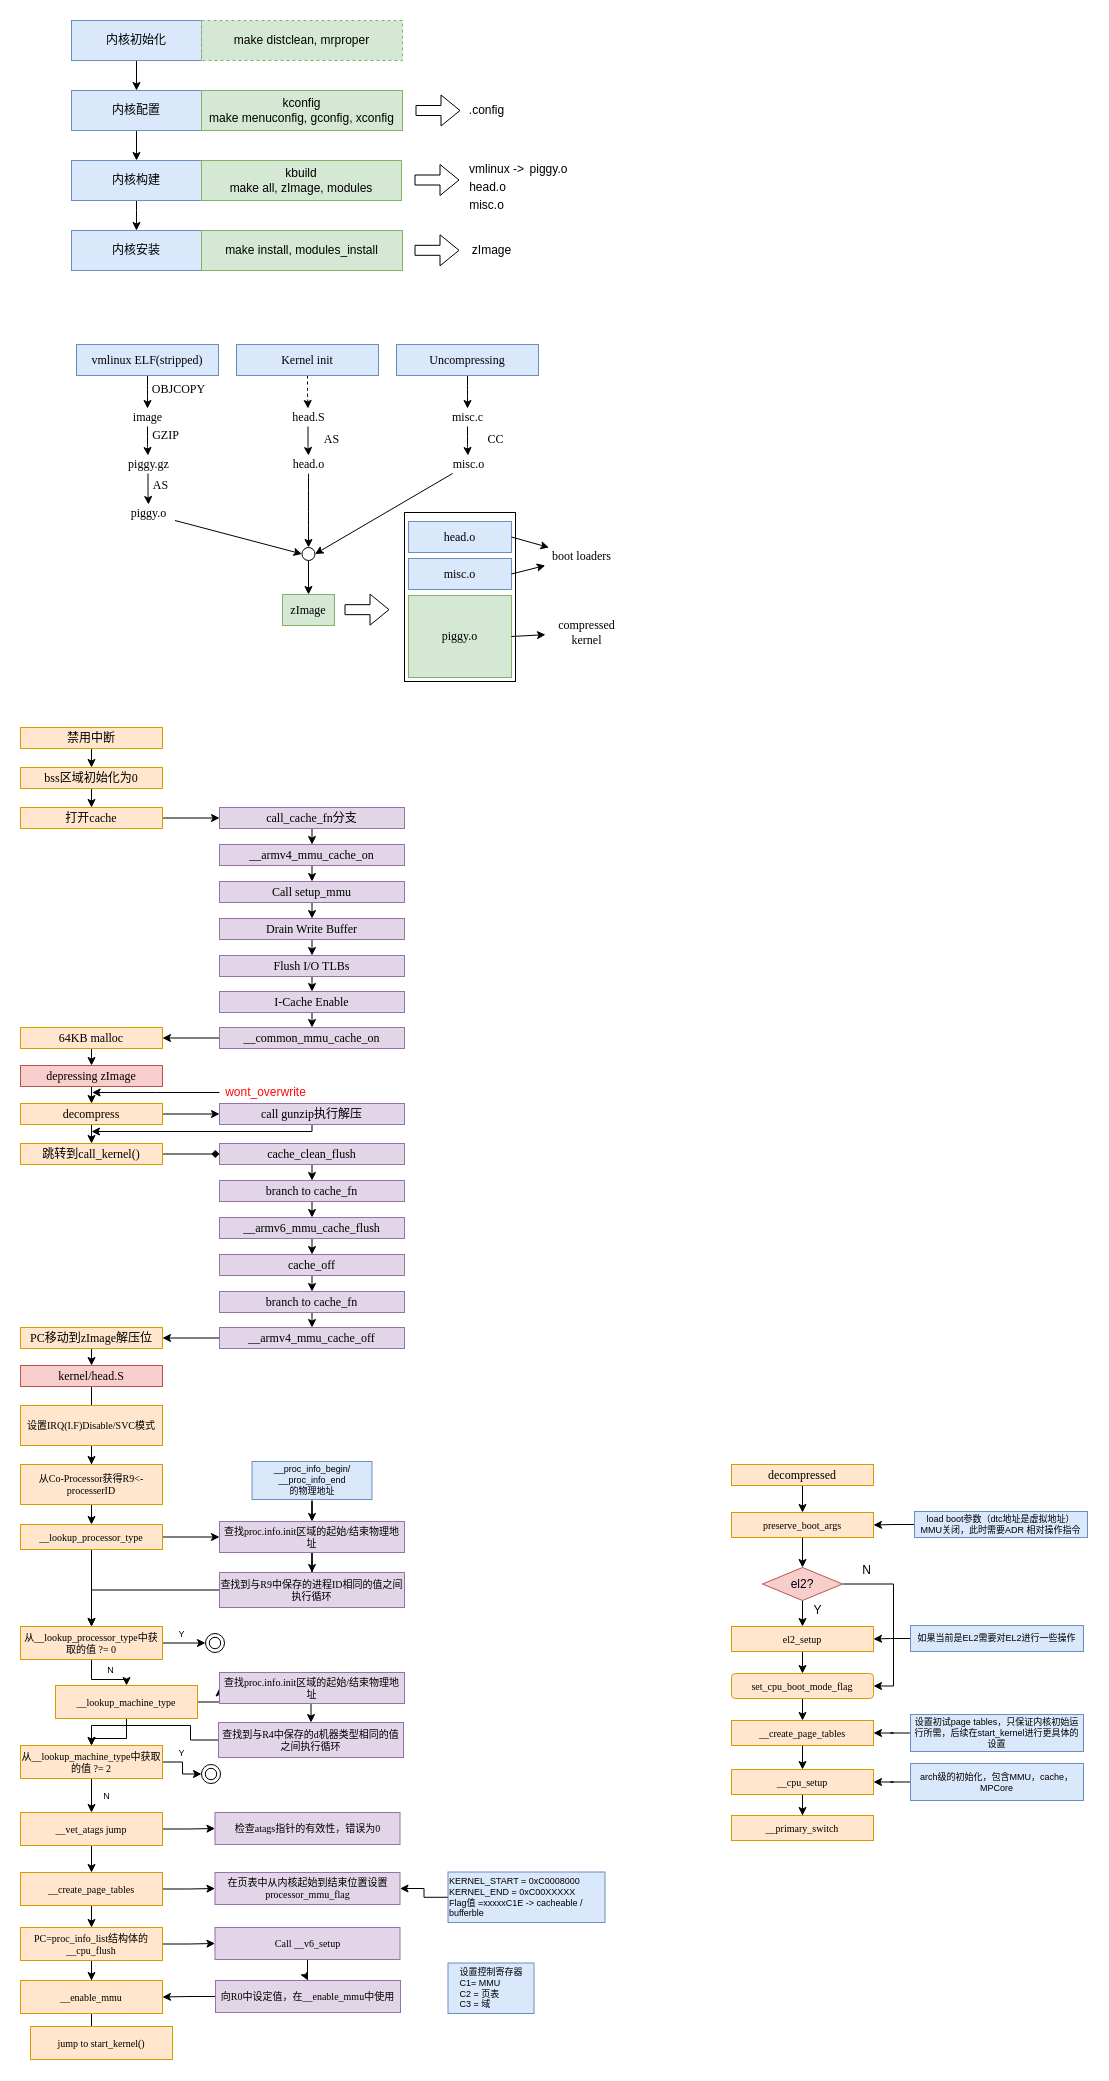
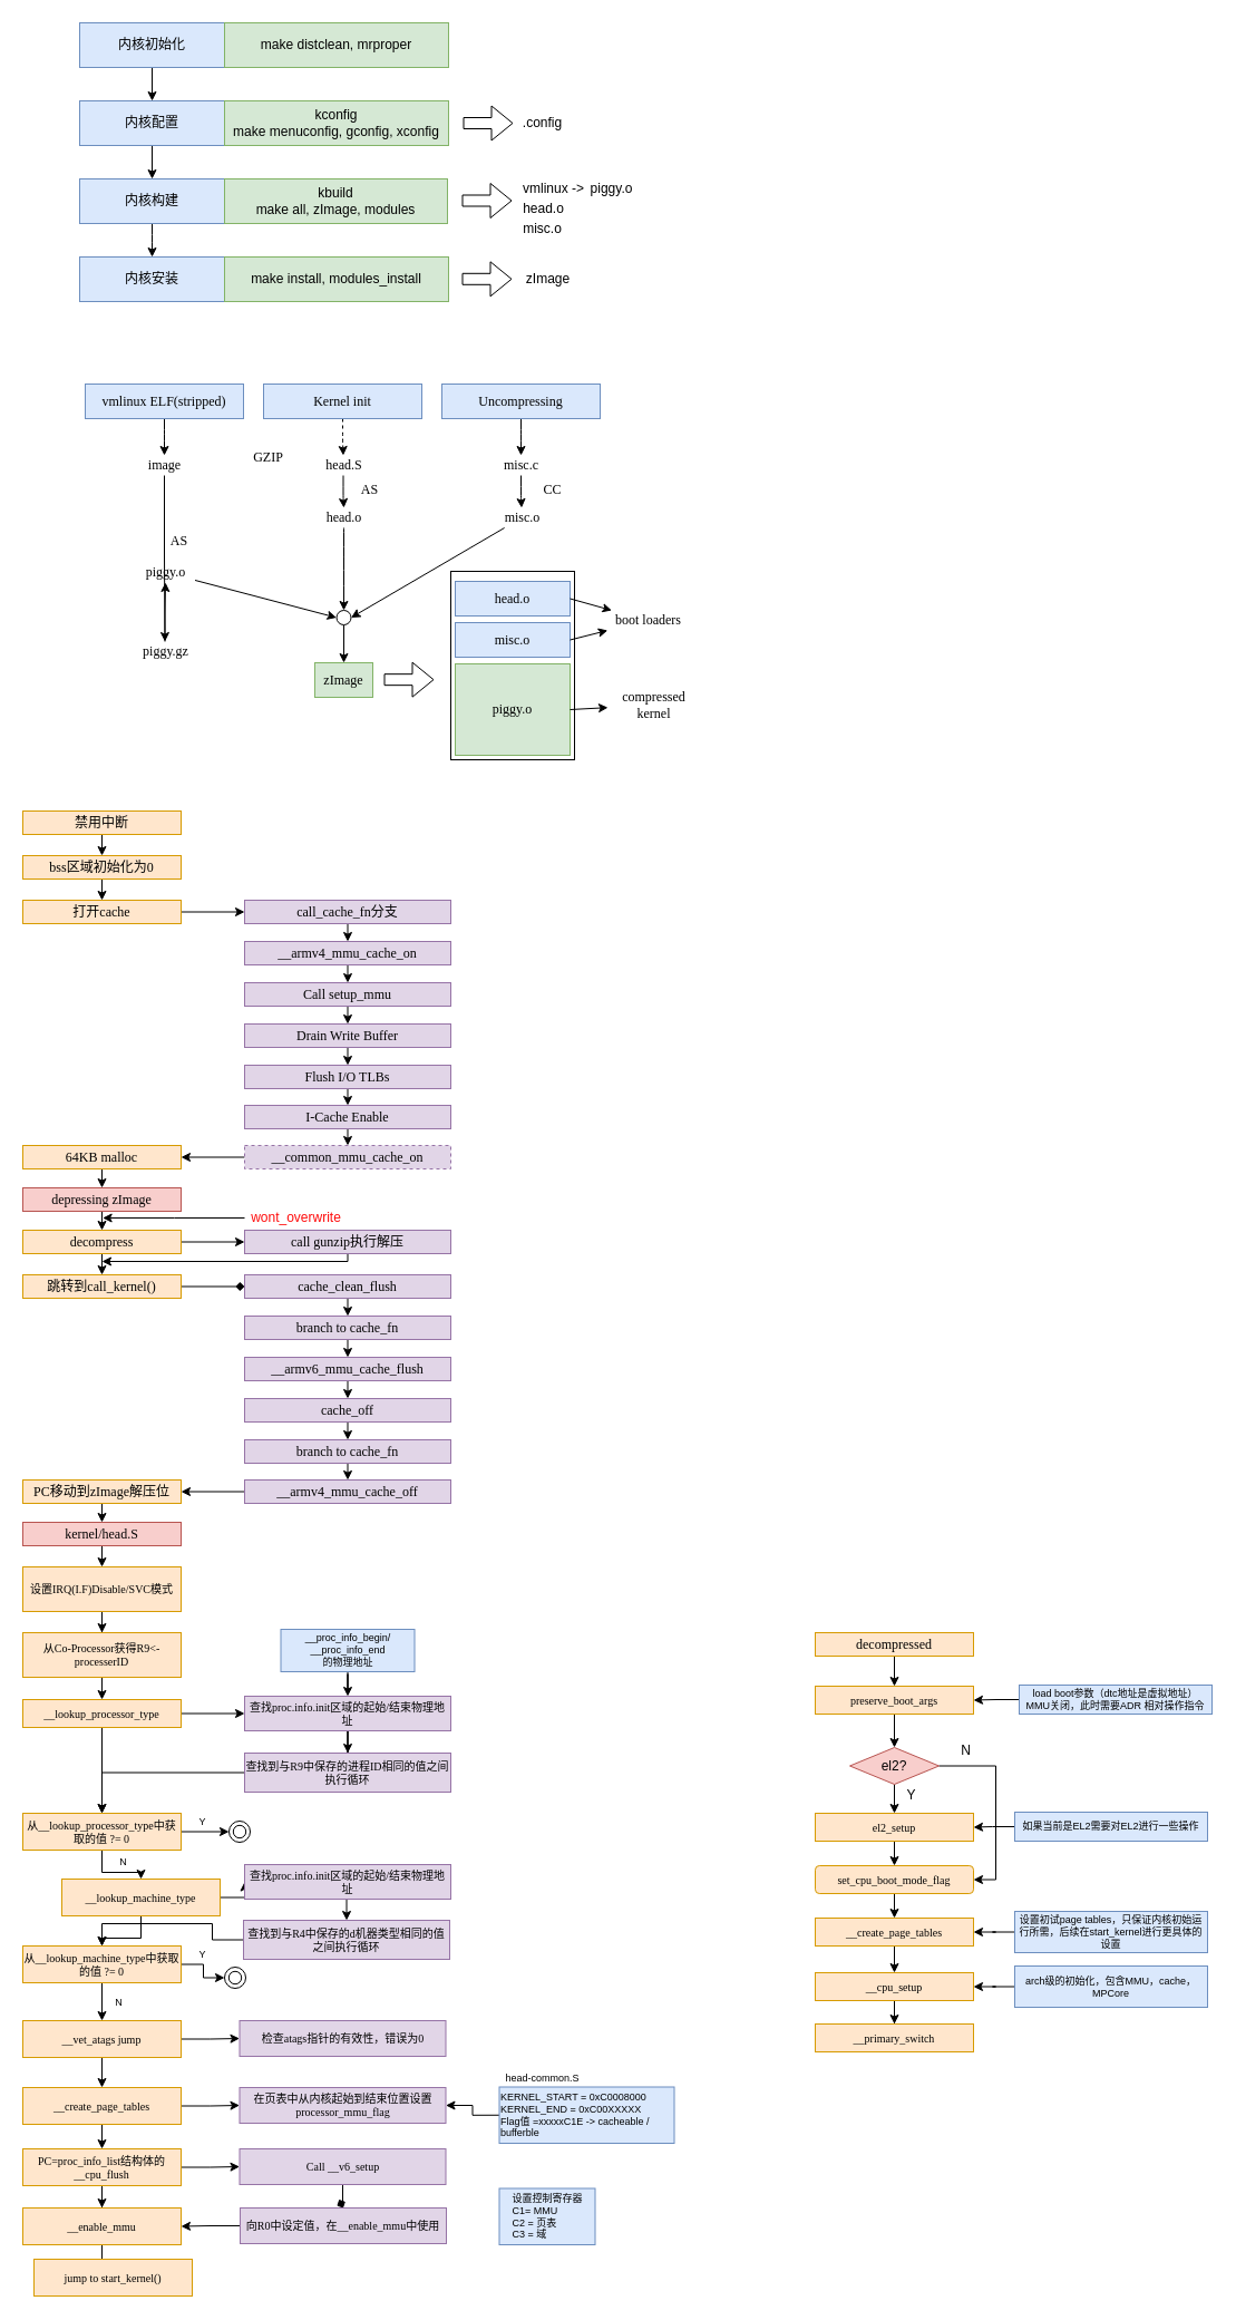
- <mxCell id="9" value="make distclean, mrproper" style="rounded=0;whiteSpace=wrap;html=1;fillColor=#d5e8d4;strokeColor=#82b366;dashed=1;" parent="1" vertex="1"><mxGeometry x="201" y="20" width="201" height="40" as="geometry" /></mxCell>
+ <mxCell id="9" value="make distclean, mrproper" style="rounded=0;whiteSpace=wrap;html=1;fillColor=#d5e8d4;strokeColor=#82b366;" parent="1" vertex="1"><mxGeometry x="201" y="20" width="201" height="40" as="geometry" /></mxCell>
- <mxCell id="33" value="OBJCOPY" style="text;html=1;align=center;verticalAlign=middle;resizable=0;points=[];autosize=1;strokeColor=none;fillColor=none;fontFamily=Verdana;" parent="1" vertex="1"><mxGeometry x="145" y="380" width="66" height="18" as="geometry" /></mxCell>
- <mxCell id="32" value="GZIP" style="text;html=1;align=center;verticalAlign=middle;resizable=0;points=[];autosize=1;strokeColor=none;fillColor=none;fontFamily=Verdana;" parent="1" vertex="1"><mxGeometry x="145" y="426" width="40" height="18" as="geometry" /></mxCell>
+ <mxCell id="32" value="GZIP" style="text;html=1;align=center;verticalAlign=middle;resizable=0;points=[];autosize=1;strokeColor=none;fillColor=none;fontFamily=Verdana;" parent="1" vertex="1"><mxGeometry x="220" y="401" width="40" height="18" as="geometry" /></mxCell>
- <mxCell id="31" value="piggy.gz" style="text;html=1;align=center;verticalAlign=middle;resizable=0;points=[];autosize=1;strokeColor=none;fillColor=none;fontFamily=Verdana;" parent="1" vertex="1"><mxGeometry x="117.5" y="455" width="60" height="18" as="geometry" /></mxCell>
+ <mxCell id="31" value="piggy.gz" style="text;html=1;align=center;verticalAlign=middle;resizable=0;points=[];autosize=1;strokeColor=none;fillColor=none;fontFamily=Verdana;" parent="1" vertex="1"><mxGeometry x="117.5" y="575" width="60" height="18" as="geometry" /></mxCell>
- <mxCell id="80" value="__common_mmu_cache_on" style="rounded=0;whiteSpace=wrap;html=1;fillColor=#e1d5e7;strokeColor=#9673a6;fontFamily=Verdana;horizontal=1;" parent="1" vertex="1"><mxGeometry x="219" y="1027" width="185" height="21" as="geometry" /></mxCell>
+ <mxCell id="80" value="__common_mmu_cache_on" style="rounded=0;whiteSpace=wrap;html=1;fillColor=#e1d5e7;strokeColor=#9673a6;fontFamily=Verdana;horizontal=1;dashed=1;" parent="1" vertex="1"><mxGeometry x="219" y="1027" width="185" height="21" as="geometry" /></mxCell>
- <mxCell id="104" style="edgeStyle=orthogonalEdgeStyle;rounded=0;orthogonalLoop=1;jettySize=auto;html=1;exitX=0.5;exitY=1;exitDx=0;exitDy=0;entryX=0.5;entryY=0;entryDx=0;entryDy=0;fontSize=10;fontColor=#FF0A0A;endArrow=none;" parent="1" source="105" target="111" edge="1"><mxGeometry relative="1" as="geometry" /></mxCell>
+ <mxCell id="104" style="edgeStyle=orthogonalEdgeStyle;rounded=0;orthogonalLoop=1;jettySize=auto;html=1;exitX=0.5;exitY=1;exitDx=0;exitDy=0;entryX=0.5;entryY=0;entryDx=0;entryDy=0;fontSize=10;fontColor=#FF0A0A;" parent="1" source="105" target="111" edge="1"><mxGeometry relative="1" as="geometry" /></mxCell>
- <mxCell id="150" value="从__lookup_machine_type中获取的值 ?= 2" style="rounded=0;whiteSpace=wrap;html=1;fillColor=#ffe6cc;strokeColor=#d79b00;fontFamily=Verdana;horizontal=1;fontSize=10;" parent="1" vertex="1"><mxGeometry x="20" y="1745" width="142" height="33" as="geometry" /></mxCell>
+ <mxCell id="150" value="从__lookup_machine_type中获取的值 ?= 0" style="rounded=0;whiteSpace=wrap;html=1;fillColor=#ffe6cc;strokeColor=#d79b00;fontFamily=Verdana;horizontal=1;fontSize=10;" parent="1" vertex="1"><mxGeometry x="20" y="1745" width="142" height="33" as="geometry" /></mxCell>
+ <mxCell id="160" value="head-common.S" style="text;html=1;align=center;verticalAlign=middle;resizable=0;points=[];autosize=1;strokeColor=none;fillColor=none;fontSize=9;fontColor=#000000;" parent="1" vertex="1"><mxGeometry x="447.5" y="1856.5" width="76" height="15" as="geometry" /></mxCell>
- <mxCell id="143" style="edgeStyle=orthogonalEdgeStyle;rounded=0;orthogonalLoop=1;jettySize=auto;html=1;exitX=0.5;exitY=1;exitDx=0;exitDy=0;fontSize=9;fontColor=#000000;" parent="1" source="144" target="162" edge="1"><mxGeometry relative="1" as="geometry" /></mxCell>
+ <mxCell id="143" style="edgeStyle=orthogonalEdgeStyle;rounded=0;orthogonalLoop=1;jettySize=auto;html=1;exitX=0.5;exitY=1;exitDx=0;exitDy=0;fontSize=9;fontColor=#000000;endArrow=diamond;" parent="1" source="144" target="162" edge="1"><mxGeometry relative="1" as="geometry" /></mxCell>
